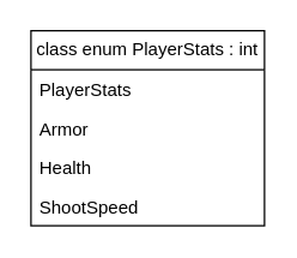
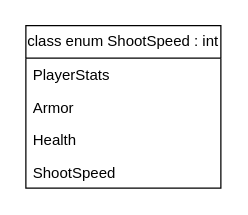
- <mxCell id="2" value="class enum PlayerStats : int" style="swimlane;fontStyle=0;childLayout=stackLayout;horizontal=1;startSize=26;fillColor=none;horizontalStack=0;resizeParent=1;resizeParentMax=0;resizeLast=0;collapsible=1;marginBottom=0;whiteSpace=wrap;html=1;" vertex="1" parent="1"><mxGeometry x="20" y="20" width="156" height="130" as="geometry" /></mxCell>
+ <mxCell id="2" value="class enum ShootSpeed : int" style="swimlane;fontStyle=0;childLayout=stackLayout;horizontal=1;startSize=26;fillColor=none;horizontalStack=0;resizeParent=1;resizeParentMax=0;resizeLast=0;collapsible=1;marginBottom=0;whiteSpace=wrap;html=1;" vertex="1" parent="1"><mxGeometry x="20" y="20" width="156" height="130" as="geometry" /></mxCell>
